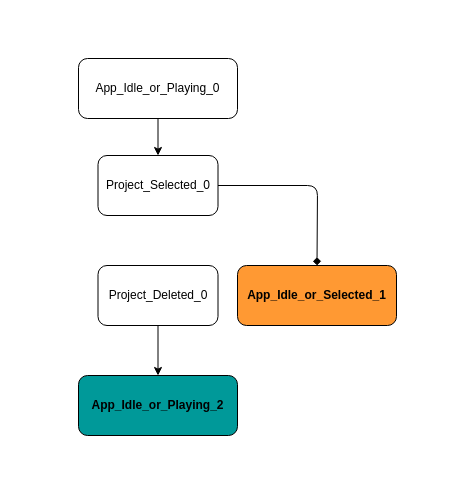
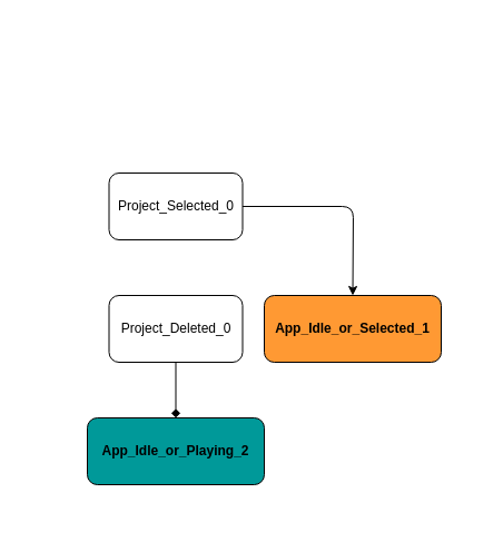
- <mxCell id="4" value="App_Idle_or_Playing_0" style="rounded=1;whiteSpace=wrap;html=1;strokeColor=#000000;fillColor=none;fontColor=#000000;" parent="1" vertex="1"><mxGeometry x="78" y="58" width="159" height="60" as="geometry" /></mxCell>
- <mxCell id="3" style="edgeStyle=none;html=1;entryX=0.5;entryY=0;entryDx=0;entryDy=0;strokeColor=#000000;" parent="1" source="4" target="6" edge="1"><mxGeometry relative="1" as="geometry" /></mxCell>
- <mxCell id="5" style="edgeStyle=none;html=1;entryX=0.5;entryY=0;entryDx=0;entryDy=0;strokeColor=#000000;endArrow=diamond;" parent="1" source="6" target="10" edge="1"><mxGeometry relative="1" as="geometry"><Array as="points"><mxPoint x="317" y="185" /></Array></mxGeometry></mxCell>
+ <mxCell id="5" style="edgeStyle=none;html=1;entryX=0.5;entryY=0;entryDx=0;entryDy=0;strokeColor=#000000;" parent="1" source="6" target="10" edge="1"><mxGeometry relative="1" as="geometry"><Array as="points"><mxPoint x="317" y="185" /></Array></mxGeometry></mxCell>
- <mxCell id="7" style="edgeStyle=none;html=1;strokeColor=#000000;" parent="1" source="8" target="9" edge="1"><mxGeometry relative="1" as="geometry"><mxPoint x="140" y="395" as="targetPoint" /><Array as="points" /></mxGeometry></mxCell>
+ <mxCell id="7" style="edgeStyle=none;html=1;strokeColor=#000000;endArrow=diamond;" parent="1" source="8" target="9" edge="1"><mxGeometry relative="1" as="geometry"><mxPoint x="140" y="395" as="targetPoint" /><Array as="points" /></mxGeometry></mxCell>
